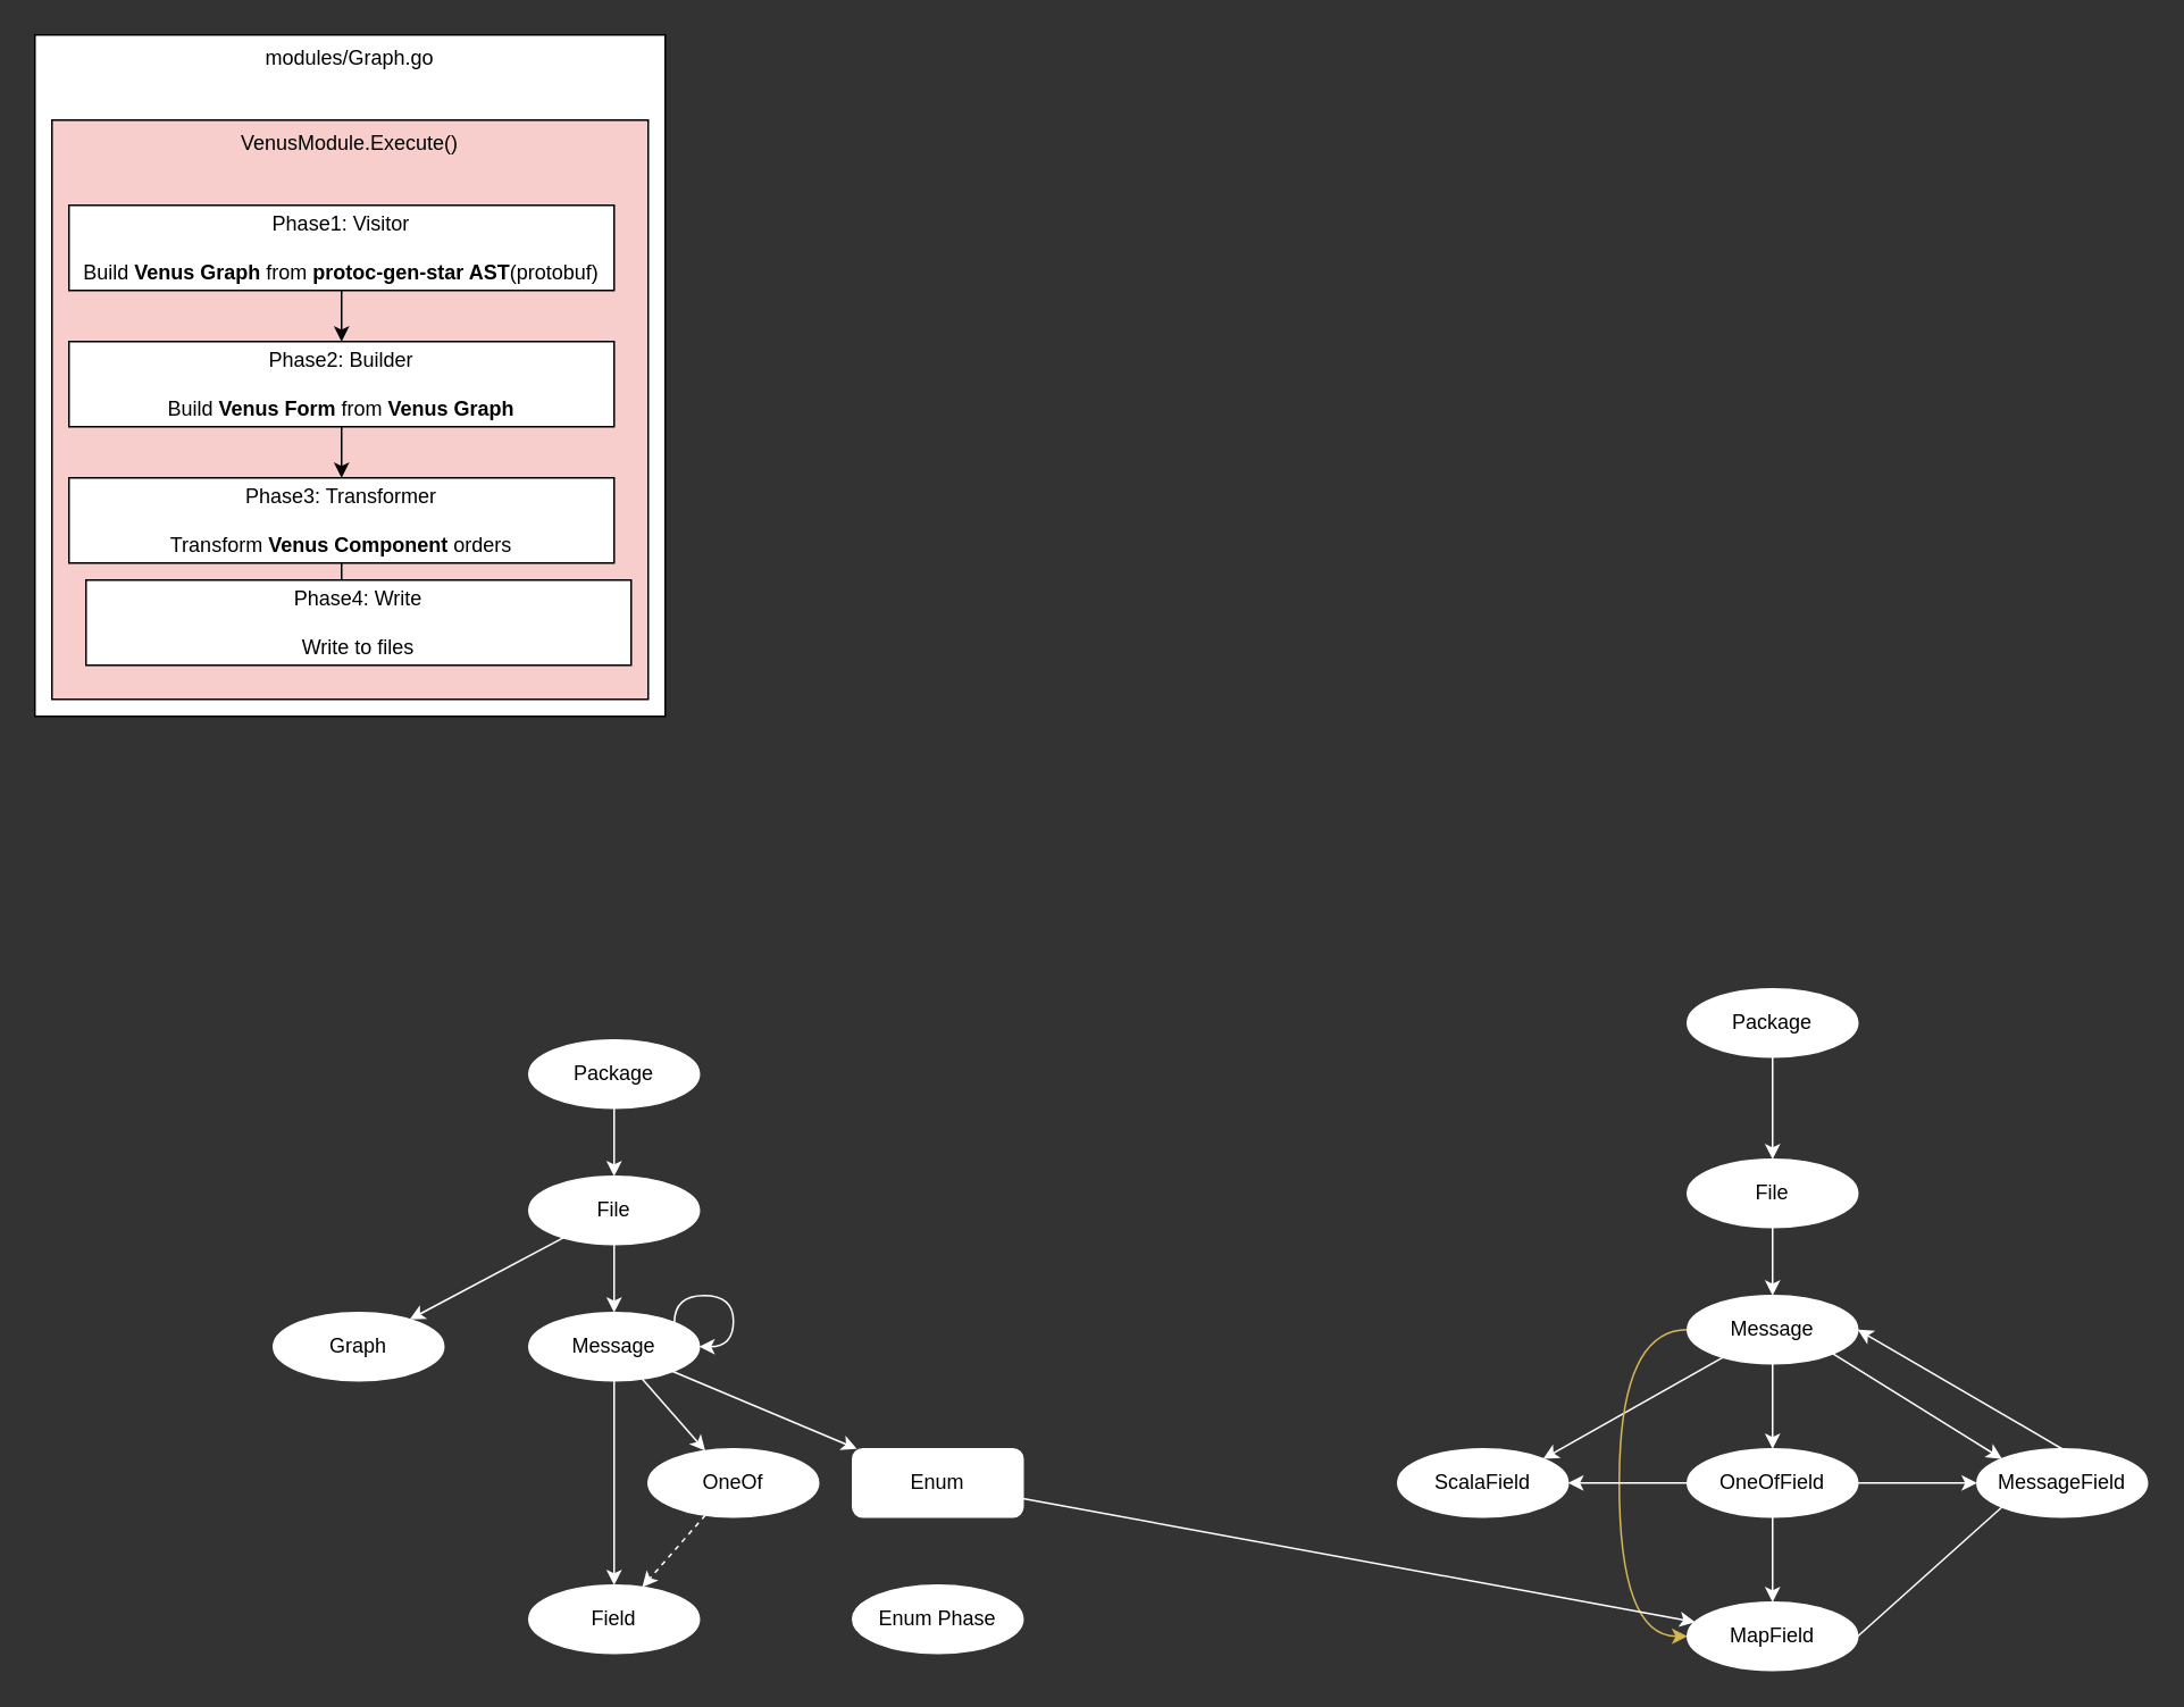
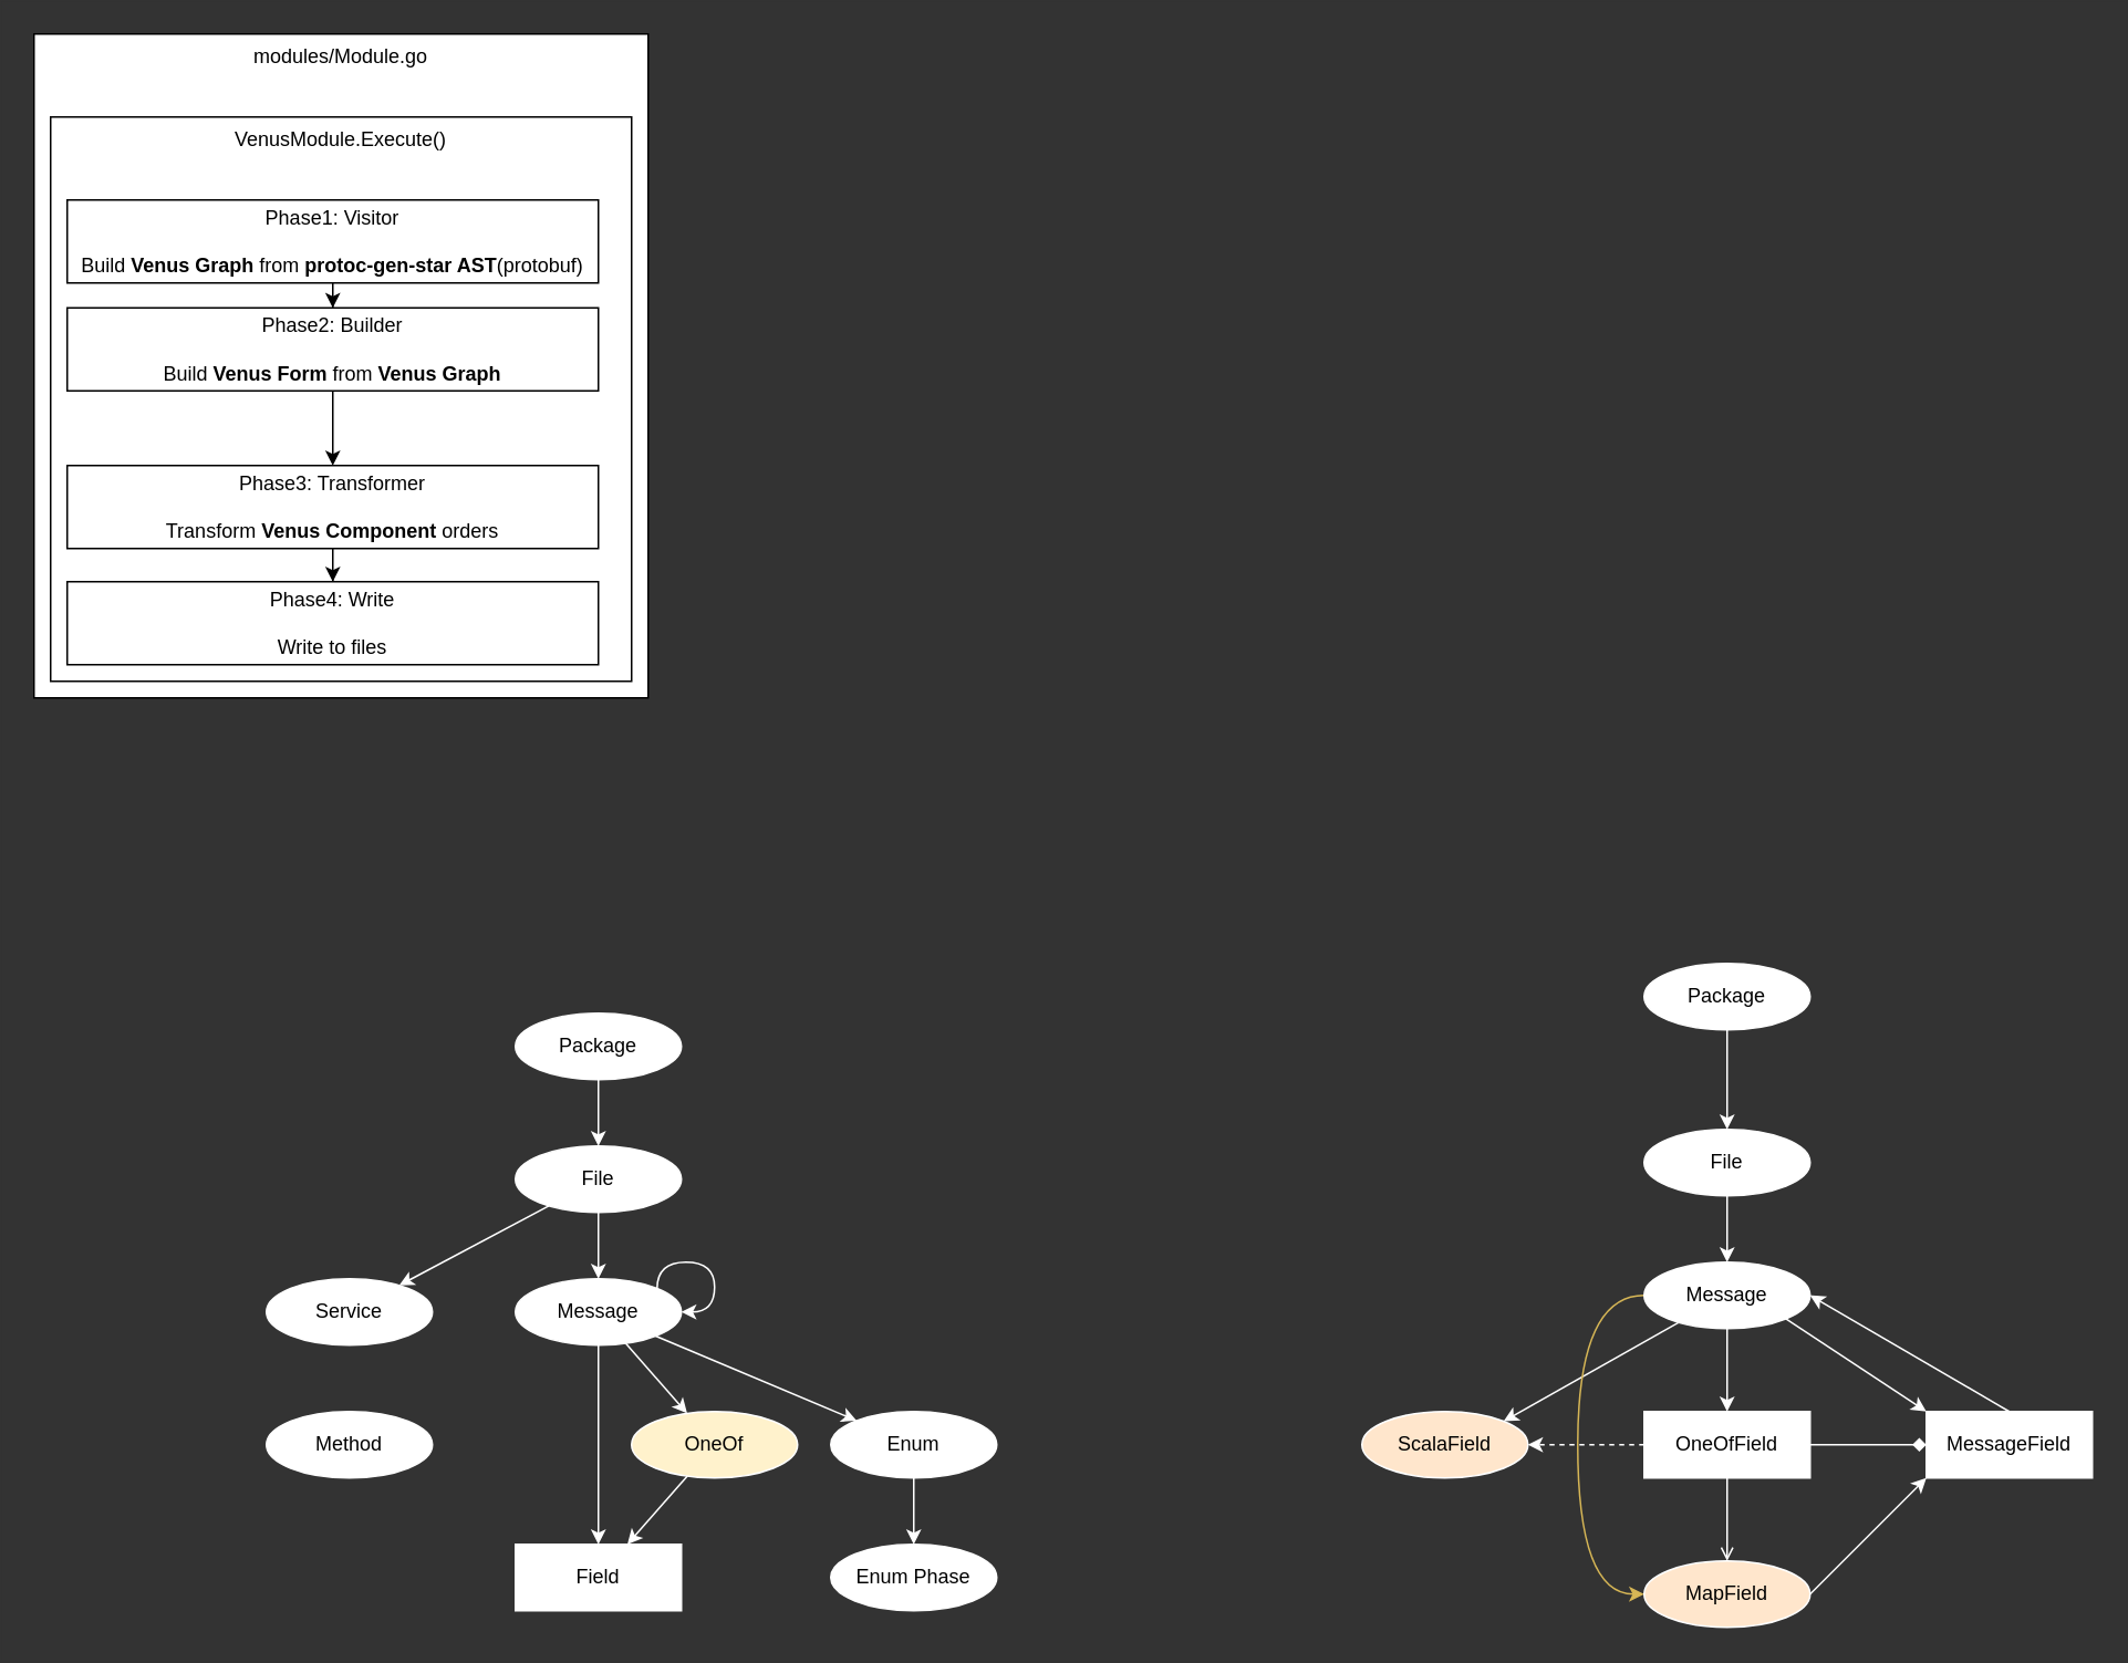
- <mxCell id="2" value="modules/Graph.go" style="rounded=0;whiteSpace=wrap;html=1;verticalAlign=top;" parent="1" vertex="1"><mxGeometry x="20" y="20" width="370" height="400" as="geometry" /></mxCell>
+ <mxCell id="2" value="modules/Module.go" style="rounded=0;whiteSpace=wrap;html=1;verticalAlign=top;" parent="1" vertex="1"><mxGeometry x="20" y="20" width="370" height="400" as="geometry" /></mxCell>
- <mxCell id="3" value="VenusModule.Execute()" style="rounded=0;whiteSpace=wrap;html=1;verticalAlign=top;fillColor=#f8cecc;" parent="1" vertex="1"><mxGeometry x="30" y="70" width="350" height="340" as="geometry" /></mxCell>
+ <mxCell id="3" value="VenusModule.Execute()" style="rounded=0;whiteSpace=wrap;html=1;verticalAlign=top;" parent="1" vertex="1"><mxGeometry x="30" y="70" width="350" height="340" as="geometry" /></mxCell>
- <mxCell id="7" value="Phase2: Builder&lt;br&gt;&lt;br&gt;Build &lt;b&gt;Venus Form&lt;/b&gt; from &lt;b&gt;Venus Graph&lt;/b&gt;" style="rounded=0;whiteSpace=wrap;html=1;" parent="1" vertex="1"><mxGeometry x="40" y="200" width="320" height="50" as="geometry" /></mxCell>
+ <mxCell id="7" value="Phase2: Builder&lt;br&gt;&lt;br&gt;Build &lt;b&gt;Venus Form&lt;/b&gt; from &lt;b&gt;Venus Graph&lt;/b&gt;" style="rounded=0;whiteSpace=wrap;html=1;" parent="1" vertex="1"><mxGeometry x="40" y="185" width="320" height="50" as="geometry" /></mxCell>
- <mxCell id="10" value="Phase4: Write&lt;br&gt;&lt;br&gt;Write to files" style="rounded=0;whiteSpace=wrap;html=1;" parent="1" vertex="1"><mxGeometry x="50" y="340" width="320" height="50" as="geometry" /></mxCell>
+ <mxCell id="10" value="Phase4: Write&lt;br&gt;&lt;br&gt;Write to files" style="rounded=0;whiteSpace=wrap;html=1;" parent="1" vertex="1"><mxGeometry x="40" y="350" width="320" height="50" as="geometry" /></mxCell>
- <mxCell id="44" value="Graph" style="ellipse;whiteSpace=wrap;html=1;strokeColor=#FFFFFF;" vertex="1" parent="1"><mxGeometry x="160" y="770" width="100" height="40" as="geometry" /></mxCell>
+ <mxCell id="44" value="Service" style="ellipse;whiteSpace=wrap;html=1;strokeColor=#FFFFFF;" vertex="1" parent="1"><mxGeometry x="160" y="770" width="100" height="40" as="geometry" /></mxCell>
+ <mxCell id="45" value="Method" style="ellipse;whiteSpace=wrap;html=1;strokeColor=#FFFFFF;" vertex="1" parent="1"><mxGeometry x="160" y="850" width="100" height="40" as="geometry" /></mxCell>
- <mxCell id="39" value="OneOf" style="ellipse;whiteSpace=wrap;html=1;strokeColor=#FFFFFF;" vertex="1" parent="1"><mxGeometry x="380" y="850" width="100" height="40" as="geometry" /></mxCell>
+ <mxCell id="39" value="OneOf" style="ellipse;whiteSpace=wrap;html=1;strokeColor=#FFFFFF;fillColor=#fff2cc;" vertex="1" parent="1"><mxGeometry x="380" y="850" width="100" height="40" as="geometry" /></mxCell>
- <mxCell id="42" value="Enum" style="whiteSpace=wrap;html=1;strokeColor=#FFFFFF;rounded=1;" vertex="1" parent="1"><mxGeometry x="500" y="850" width="100" height="40" as="geometry" /></mxCell>
+ <mxCell id="42" value="Enum" style="ellipse;whiteSpace=wrap;html=1;strokeColor=#FFFFFF;" vertex="1" parent="1"><mxGeometry x="500" y="850" width="100" height="40" as="geometry" /></mxCell>
- <mxCell id="20" value="ScalaField" style="ellipse;whiteSpace=wrap;html=1;strokeColor=#FFFFFF;" parent="1" vertex="1"><mxGeometry x="820" y="850" width="100" height="40" as="geometry" /></mxCell>
+ <mxCell id="20" value="ScalaField" style="ellipse;whiteSpace=wrap;html=1;strokeColor=#FFFFFF;fillColor=#ffe6cc;" parent="1" vertex="1"><mxGeometry x="820" y="850" width="100" height="40" as="geometry" /></mxCell>
- <mxCell id="21" style="edgeStyle=orthogonalEdgeStyle;rounded=0;orthogonalLoop=1;jettySize=auto;html=1;strokeColor=#FFFFFF;" parent="1" source="24" target="20" edge="1"><mxGeometry relative="1" as="geometry"><Array as="points"><mxPoint x="870" y="870" /></Array></mxGeometry></mxCell>
+ <mxCell id="21" style="edgeStyle=orthogonalEdgeStyle;rounded=0;orthogonalLoop=1;jettySize=auto;html=1;strokeColor=#FFFFFF;dashed=1;" parent="1" source="24" target="20" edge="1"><mxGeometry relative="1" as="geometry"><Array as="points"><mxPoint x="870" y="870" /></Array></mxGeometry></mxCell>
- <mxCell id="24" value="OneOfField" style="ellipse;whiteSpace=wrap;html=1;strokeColor=#FFFFFF;" parent="1" vertex="1"><mxGeometry x="990" y="850" width="100" height="40" as="geometry" /></mxCell>
+ <mxCell id="24" value="OneOfField" style="whiteSpace=wrap;html=1;strokeColor=#FFFFFF;rounded=0;" parent="1" vertex="1"><mxGeometry x="990" y="850" width="100" height="40" as="geometry" /></mxCell>
- <mxCell id="23" style="rounded=0;orthogonalLoop=1;jettySize=auto;html=1;entryX=0;entryY=0.5;entryDx=0;entryDy=0;strokeColor=#FFFFFF;exitX=1;exitY=0.5;exitDx=0;exitDy=0;" parent="1" source="24" target="28" edge="1"><mxGeometry relative="1" as="geometry" /></mxCell>
+ <mxCell id="23" style="rounded=0;orthogonalLoop=1;jettySize=auto;html=1;entryX=0;entryY=0.5;entryDx=0;entryDy=0;strokeColor=#FFFFFF;exitX=1;exitY=0.5;exitDx=0;exitDy=0;endArrow=diamond;" parent="1" source="24" target="28" edge="1"><mxGeometry relative="1" as="geometry" /></mxCell>
- <mxCell id="28" value="MessageField" style="ellipse;whiteSpace=wrap;html=1;strokeColor=#FFFFFF;" parent="1" vertex="1"><mxGeometry x="1160" y="850" width="100" height="40" as="geometry" /></mxCell>
+ <mxCell id="28" value="MessageField" style="whiteSpace=wrap;html=1;strokeColor=#FFFFFF;rounded=0;" parent="1" vertex="1"><mxGeometry x="1160" y="850" width="100" height="40" as="geometry" /></mxCell>
- <mxCell id="38" style="rounded=0;orthogonalLoop=1;jettySize=auto;html=1;elbow=vertical;strokeColor=#FFFFFF;dashed=1;" edge="1" parent="1" source="39" target="40"><mxGeometry relative="1" as="geometry" /></mxCell>
+ <mxCell id="38" style="rounded=0;orthogonalLoop=1;jettySize=auto;html=1;elbow=vertical;strokeColor=#FFFFFF;" edge="1" parent="1" source="39" target="40"><mxGeometry relative="1" as="geometry" /></mxCell>
- <mxCell id="41" style="rounded=0;orthogonalLoop=1;jettySize=auto;html=1;elbow=vertical;strokeColor=#FFFFFF;" edge="1" parent="1" source="42" target="26"><mxGeometry relative="1" as="geometry" /></mxCell>
+ <mxCell id="41" style="rounded=0;orthogonalLoop=1;jettySize=auto;html=1;elbow=vertical;strokeColor=#FFFFFF;" edge="1" parent="1" source="42" target="43"><mxGeometry relative="1" as="geometry" /></mxCell>
- <mxCell id="25" style="rounded=0;orthogonalLoop=1;jettySize=auto;html=1;entryX=0;entryY=1;entryDx=0;entryDy=0;strokeColor=#FFFFFF;exitX=1;exitY=0.5;exitDx=0;exitDy=0;endArrow=none;" parent="1" source="26" target="28" edge="1"><mxGeometry relative="1" as="geometry" /></mxCell>
+ <mxCell id="25" style="rounded=0;orthogonalLoop=1;jettySize=auto;html=1;entryX=0;entryY=1;entryDx=0;entryDy=0;strokeColor=#FFFFFF;exitX=1;exitY=0.5;exitDx=0;exitDy=0;" parent="1" source="26" target="28" edge="1"><mxGeometry relative="1" as="geometry" /></mxCell>
- <mxCell id="22" style="rounded=0;orthogonalLoop=1;jettySize=auto;html=1;strokeColor=#FFFFFF;" parent="1" source="24" target="26" edge="1"><mxGeometry relative="1" as="geometry" /></mxCell>
+ <mxCell id="22" style="rounded=0;orthogonalLoop=1;jettySize=auto;html=1;strokeColor=#FFFFFF;endArrow=open;" parent="1" source="24" target="26" edge="1"><mxGeometry relative="1" as="geometry" /></mxCell>
- <mxCell id="40" value="Field" style="ellipse;whiteSpace=wrap;html=1;strokeColor=#FFFFFF;" vertex="1" parent="1"><mxGeometry x="310" y="930" width="100" height="40" as="geometry" /></mxCell>
+ <mxCell id="40" value="Field" style="whiteSpace=wrap;html=1;strokeColor=#FFFFFF;rounded=0;" vertex="1" parent="1"><mxGeometry x="310" y="930" width="100" height="40" as="geometry" /></mxCell>
- <mxCell id="26" value="MapField" style="ellipse;whiteSpace=wrap;html=1;strokeColor=#FFFFFF;" parent="1" vertex="1"><mxGeometry x="990" y="940" width="100" height="40" as="geometry" /></mxCell>
+ <mxCell id="26" value="MapField" style="ellipse;whiteSpace=wrap;html=1;strokeColor=#FFFFFF;fillColor=#ffe6cc;" parent="1" vertex="1"><mxGeometry x="990" y="940" width="100" height="40" as="geometry" /></mxCell>
